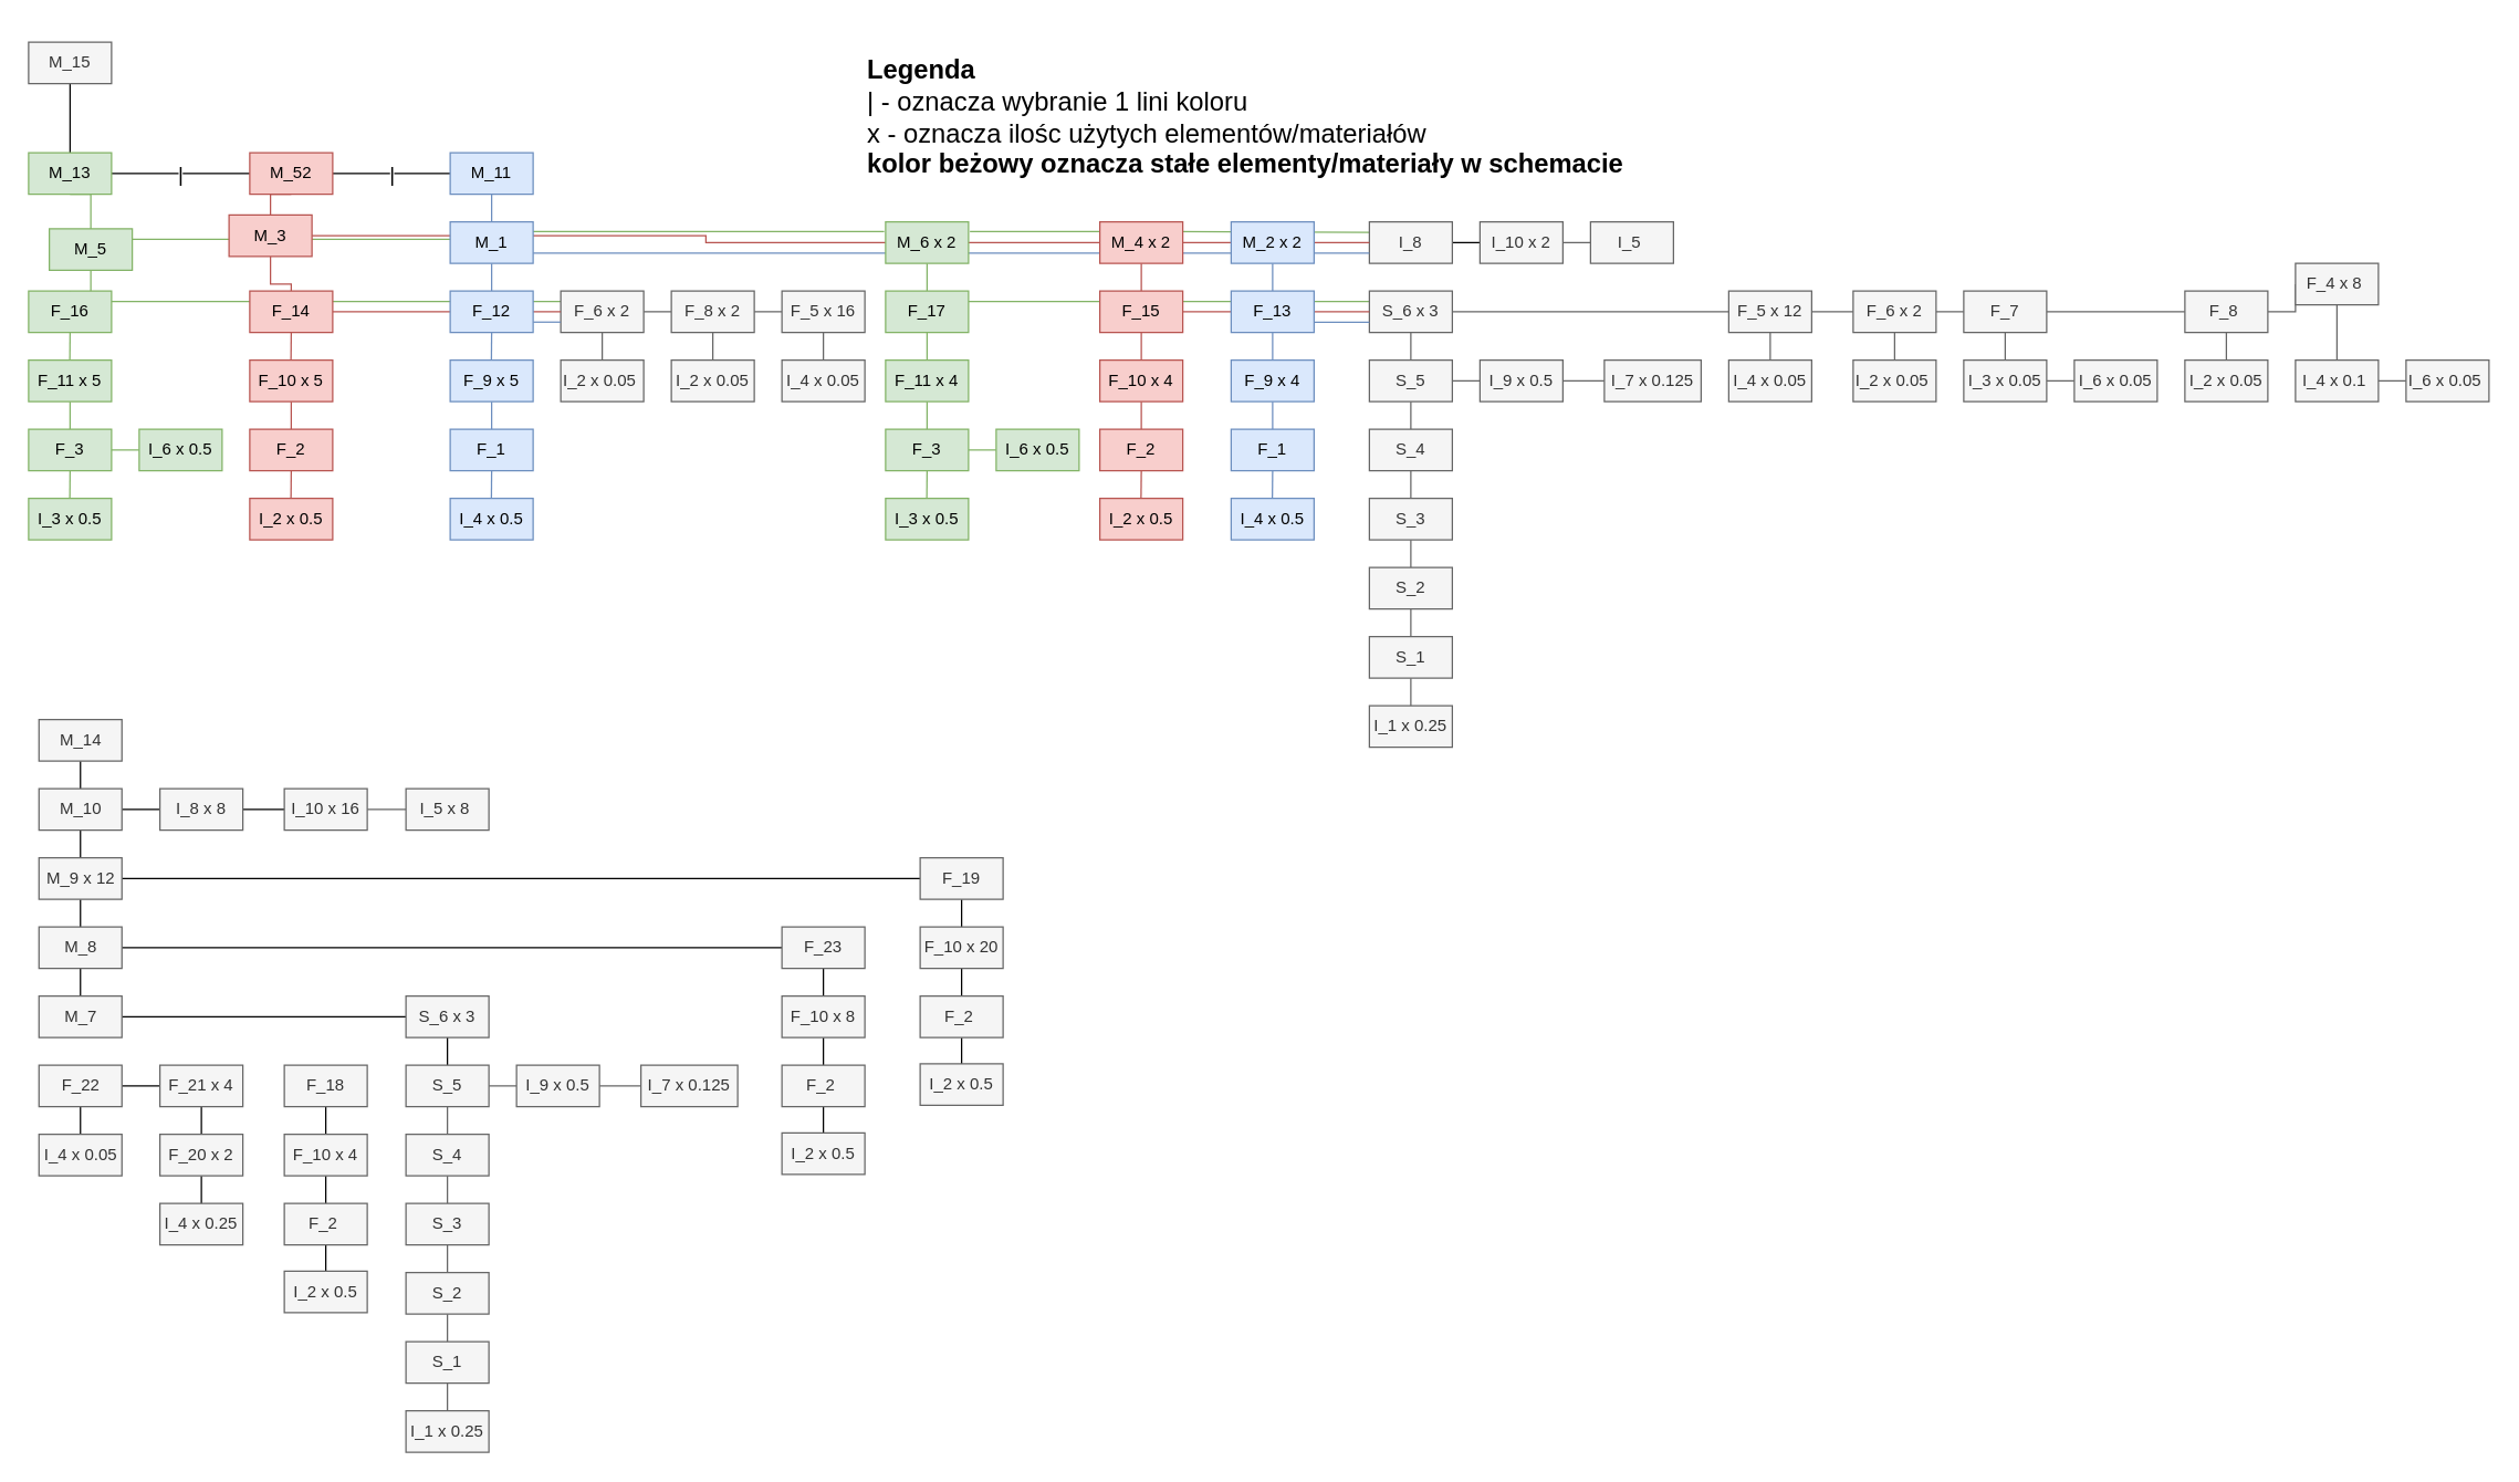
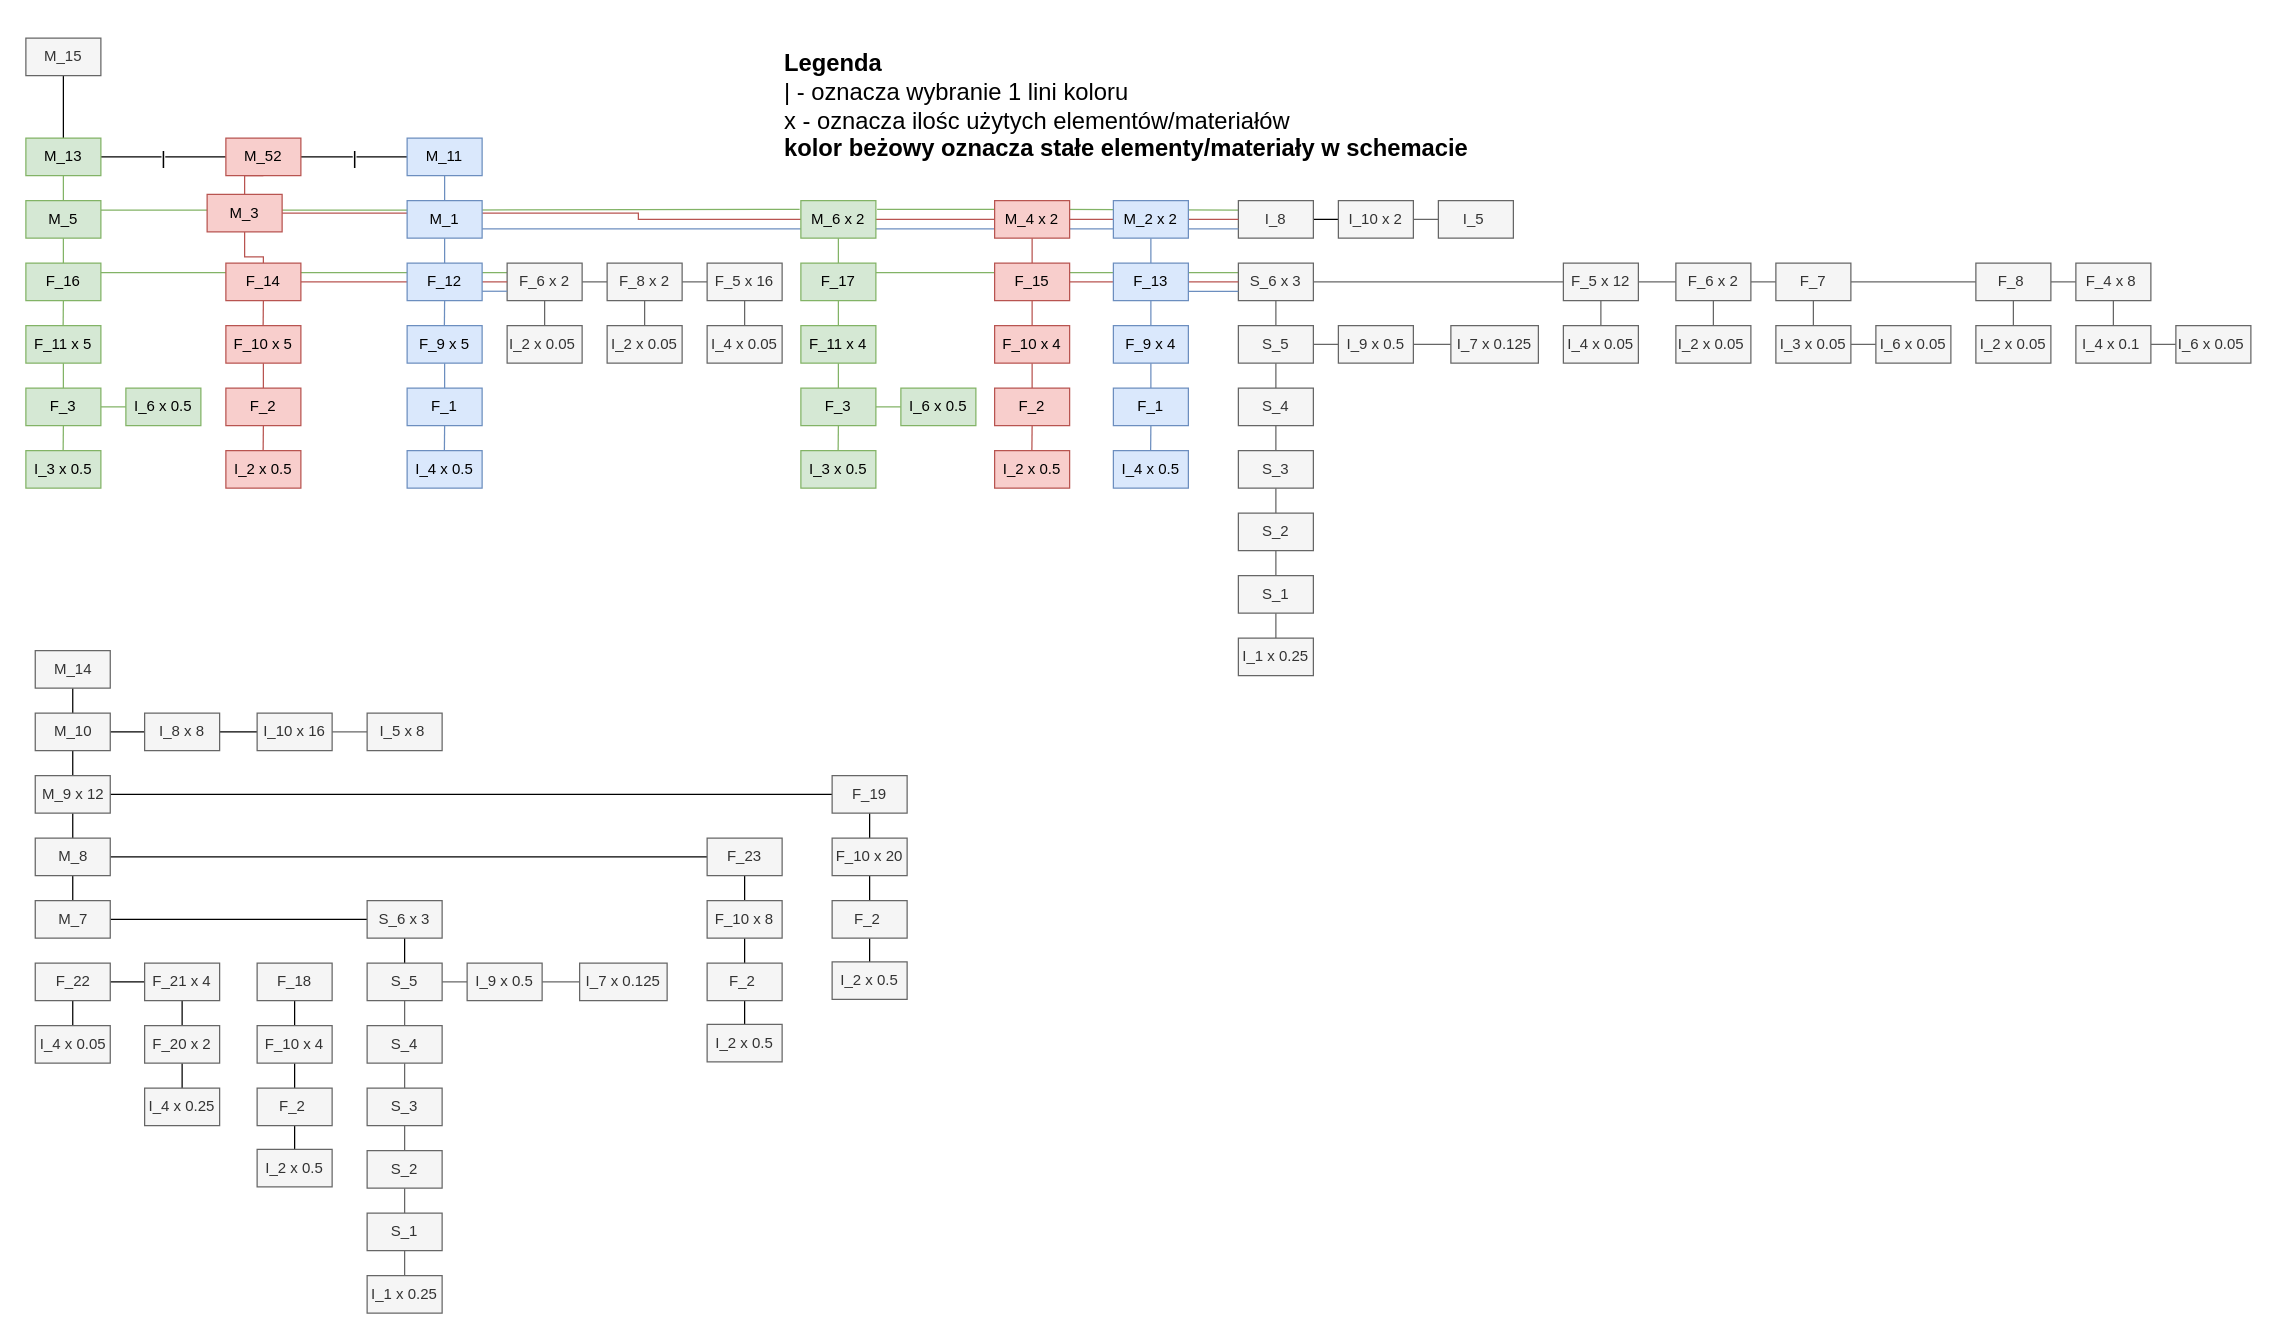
- <mxCell id="4" value="M_5" style="text;html=1;strokeColor=#82B366;fillColor=#d5e8d4;align=center;verticalAlign=middle;whiteSpace=wrap;rounded=0;" vertex="1" parent="1"><mxGeometry x="35" y="165" width="60" height="30" as="geometry" /></mxCell>
+ <mxCell id="4" value="M_5" style="text;html=1;strokeColor=#82B366;fillColor=#d5e8d4;align=center;verticalAlign=middle;whiteSpace=wrap;rounded=0;" vertex="1" parent="1"><mxGeometry x="20" y="160" width="60" height="30" as="geometry" /></mxCell>
- <mxCell id="50" value="F_4 x 8&amp;nbsp;" style="text;html=1;strokeColor=#666666;fillColor=#f5f5f5;align=center;verticalAlign=middle;whiteSpace=wrap;rounded=0;fontColor=#333333;" vertex="1" parent="1"><mxGeometry x="1660" y="190" width="60" height="30" as="geometry" /></mxCell>
+ <mxCell id="50" value="F_4 x 8&amp;nbsp;" style="text;html=1;strokeColor=#666666;fillColor=#f5f5f5;align=center;verticalAlign=middle;whiteSpace=wrap;rounded=0;fontColor=#333333;" vertex="1" parent="1"><mxGeometry x="1660" y="210" width="60" height="30" as="geometry" /></mxCell>
